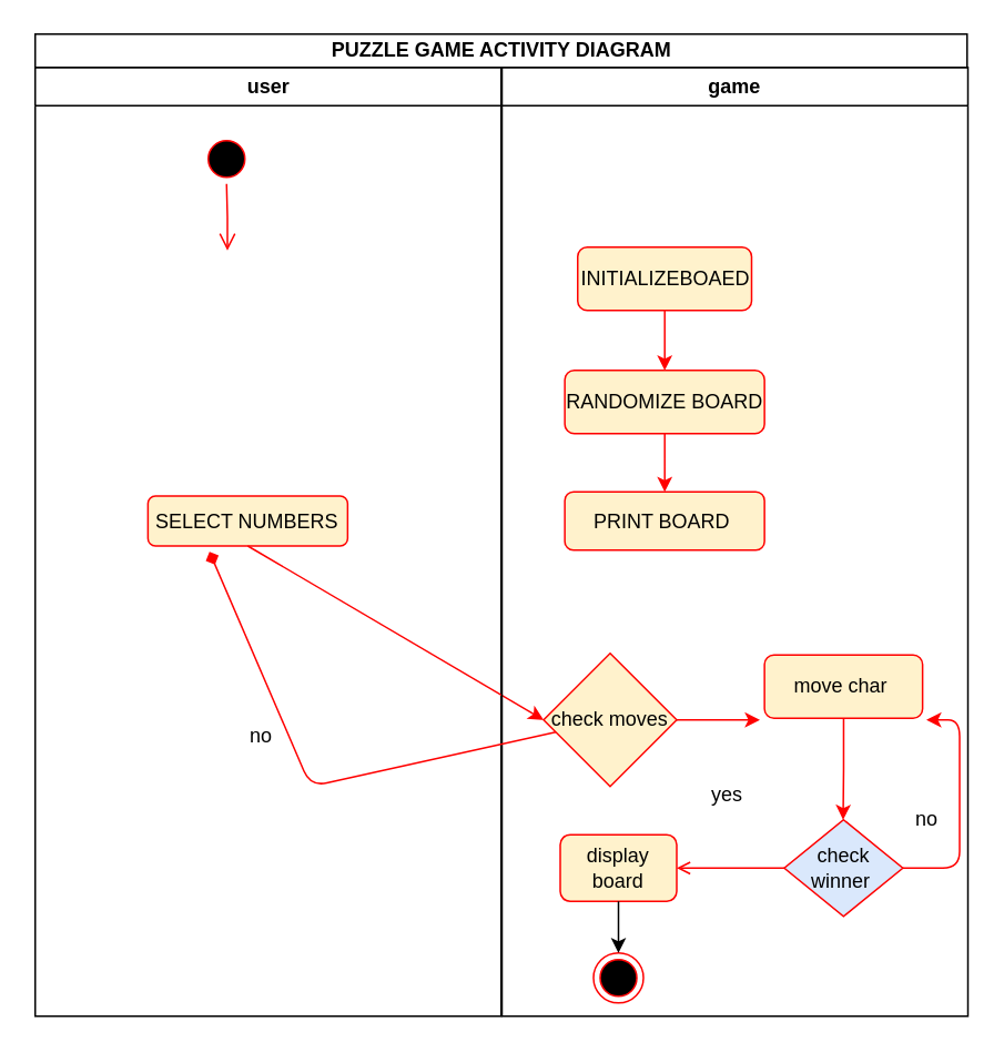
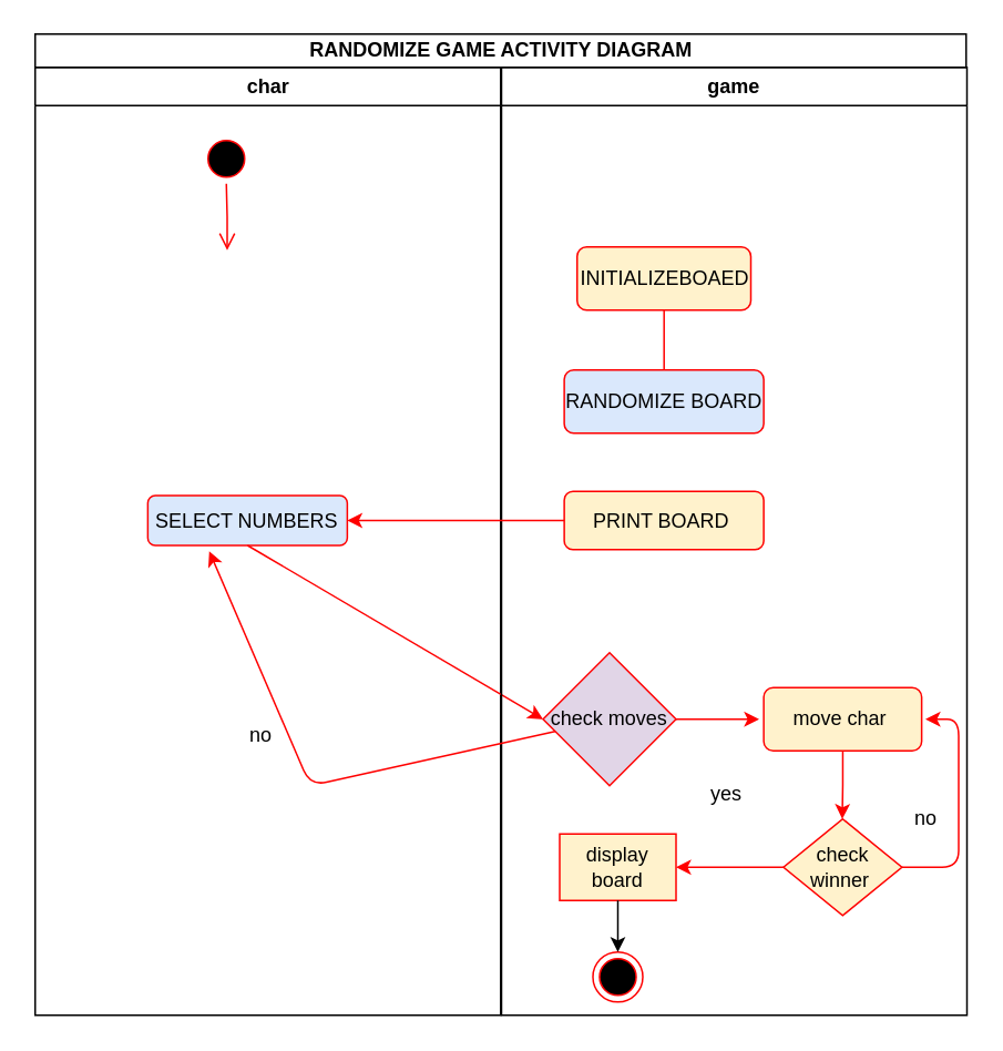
- <mxCell id="23" value="&lt;b&gt;PUZZLE GAME ACTIVITY DIAGRAM&lt;/b&gt;" style="rounded=0;whiteSpace=wrap;html=1;" vertex="1" parent="1"><mxGeometry x="20.5" y="20" width="560" height="20" as="geometry" /></mxCell>
+ <mxCell id="23" value="&lt;b&gt;RANDOMIZE GAME ACTIVITY DIAGRAM&lt;/b&gt;" style="rounded=0;whiteSpace=wrap;html=1;" vertex="1" parent="1"><mxGeometry x="20.5" y="20" width="560" height="20" as="geometry" /></mxCell>
- <mxCell id="2" value="user" style="swimlane;whiteSpace=wrap" parent="1" vertex="1"><mxGeometry x="20.5" y="40" width="280" height="570" as="geometry" /></mxCell>
+ <mxCell id="2" value="char" style="swimlane;whiteSpace=wrap" parent="1" vertex="1"><mxGeometry x="20.5" y="40" width="280" height="570" as="geometry" /></mxCell>
- <mxCell id="10" value="" style="edgeStyle=orthogonalEdgeStyle;rounded=0;orthogonalLoop=1;jettySize=auto;html=1;strokeColor=#FF0000;" edge="1" parent="7" source="8" target="9"><mxGeometry relative="1" as="geometry" /></mxCell>
+ <mxCell id="10" value="" style="edgeStyle=orthogonalEdgeStyle;rounded=0;orthogonalLoop=1;jettySize=auto;html=1;strokeColor=#FF0000;endArrow=none;" edge="1" parent="7" source="8" target="9"><mxGeometry relative="1" as="geometry" /></mxCell>
- <mxCell id="9" value="RANDOMIZE BOARD" style="whiteSpace=wrap;html=1;rounded=1;fillColor=#fff2cc;strokeColor=#FF0000;" vertex="1" parent="7"><mxGeometry x="37.75" y="182" width="120" height="38" as="geometry" /></mxCell>
+ <mxCell id="9" value="RANDOMIZE BOARD" style="whiteSpace=wrap;html=1;rounded=1;fillColor=#dae8fc;strokeColor=#FF0000;" vertex="1" parent="7"><mxGeometry x="37.75" y="182" width="120" height="38" as="geometry" /></mxCell>
- <mxCell id="12" value="" style="edgeStyle=orthogonalEdgeStyle;rounded=0;orthogonalLoop=1;jettySize=auto;html=1;strokeColor=#FF0000;" edge="1" parent="7" source="9" target="11"><mxGeometry relative="1" as="geometry" /></mxCell>
- <mxCell id="5" value="SELECT NUMBERS" style="whiteSpace=wrap;html=1;rounded=1;fillColor=#fff2cc;strokeColor=#FF0000;" vertex="1" parent="2"><mxGeometry x="67.75" y="257.5" width="120" height="30" as="geometry" /></mxCell>
+ <mxCell id="5" value="SELECT NUMBERS" style="whiteSpace=wrap;html=1;rounded=1;fillColor=#dae8fc;strokeColor=#FF0000;" vertex="1" parent="2"><mxGeometry x="67.75" y="257.5" width="120" height="30" as="geometry" /></mxCell>
+ <mxCell id="24" value="" style="edgeStyle=orthogonalEdgeStyle;rounded=0;orthogonalLoop=1;jettySize=auto;html=1;strokeColor=#FF0000;" edge="1" parent="1" source="11" target="5"><mxGeometry relative="1" as="geometry" /></mxCell>
- <mxCell id="25" value="" style="endArrow=diamond;html=1;entryX=0.308;entryY=1.117;entryDx=0;entryDy=0;entryPerimeter=0;strokeColor=#FF0000;" edge="1" parent="1" source="13" target="5"><mxGeometry width="50" height="50" relative="1" as="geometry"><mxPoint x="206" y="492" as="sourcePoint" /><mxPoint x="166" y="435" as="targetPoint" /><Array as="points"><mxPoint x="186" y="472" /></Array></mxGeometry></mxCell>
+ <mxCell id="25" value="" style="endArrow=classic;html=1;entryX=0.308;entryY=1.117;entryDx=0;entryDy=0;entryPerimeter=0;strokeColor=#FF0000;" edge="1" parent="1" source="13" target="5"><mxGeometry width="50" height="50" relative="1" as="geometry"><mxPoint x="206" y="492" as="sourcePoint" /><mxPoint x="166" y="435" as="targetPoint" /><Array as="points"><mxPoint x="186" y="472" /></Array></mxGeometry></mxCell>
- <mxCell id="14" value="move char&amp;nbsp;" style="rounded=1;whiteSpace=wrap;html=1;fillColor=#fff2cc;strokeColor=#FF0000;" vertex="1" parent="7"><mxGeometry x="157.75" y="353" width="95" height="38" as="geometry" /></mxCell>
+ <mxCell id="14" value="move char&amp;nbsp;" style="rounded=1;whiteSpace=wrap;html=1;fillColor=#fff2cc;strokeColor=#FF0000;" vertex="1" parent="7"><mxGeometry x="157.75" y="373" width="95" height="38" as="geometry" /></mxCell>
- <mxCell id="13" value="check moves" style="rhombus;whiteSpace=wrap;html=1;fillColor=#fff2cc;strokeColor=#FF0000;" vertex="1" parent="7"><mxGeometry x="25" y="352" width="80" height="80" as="geometry" /></mxCell>
+ <mxCell id="13" value="check moves" style="rhombus;whiteSpace=wrap;html=1;fillColor=#e1d5e7;strokeColor=#FF0000;" vertex="1" parent="7"><mxGeometry x="25" y="352" width="80" height="80" as="geometry" /></mxCell>
- <mxCell id="18" value="display board" style="rounded=1;whiteSpace=wrap;html=1;fillColor=#fff2cc;strokeColor=#FF0000;" vertex="1" parent="7"><mxGeometry x="35" y="461" width="70" height="40" as="geometry" /></mxCell>
+ <mxCell id="18" value="display board" style="whiteSpace=wrap;html=1;fillColor=#fff2cc;strokeColor=#FF0000;rounded=0;" vertex="1" parent="7"><mxGeometry x="35" y="461" width="70" height="40" as="geometry" /></mxCell>
- <mxCell id="19" value="" style="endArrow=open;html=1;exitX=0;exitY=0.5;exitDx=0;exitDy=0;entryX=1;entryY=0.5;entryDx=0;entryDy=0;strokeColor=#FF0000;" edge="1" parent="7" source="17" target="18"><mxGeometry width="50" height="50" relative="1" as="geometry"><mxPoint x="85" y="512" as="sourcePoint" /><mxPoint x="135" y="462" as="targetPoint" /></mxGeometry></mxCell>
+ <mxCell id="19" value="" style="endArrow=classic;html=1;exitX=0;exitY=0.5;exitDx=0;exitDy=0;entryX=1;entryY=0.5;entryDx=0;entryDy=0;strokeColor=#FF0000;" edge="1" parent="7" source="17" target="18"><mxGeometry width="50" height="50" relative="1" as="geometry"><mxPoint x="85" y="512" as="sourcePoint" /><mxPoint x="135" y="462" as="targetPoint" /></mxGeometry></mxCell>
- <mxCell id="17" value="check winner&amp;nbsp;" style="rhombus;whiteSpace=wrap;html=1;fillColor=#dae8fc;strokeColor=#FF0000;" vertex="1" parent="7"><mxGeometry x="169.63" y="452" width="71.25" height="58" as="geometry" /></mxCell>
+ <mxCell id="17" value="check winner&amp;nbsp;" style="rhombus;whiteSpace=wrap;html=1;fillColor=#fff2cc;strokeColor=#FF0000;" vertex="1" parent="7"><mxGeometry x="169.63" y="452" width="71.25" height="58" as="geometry" /></mxCell>
